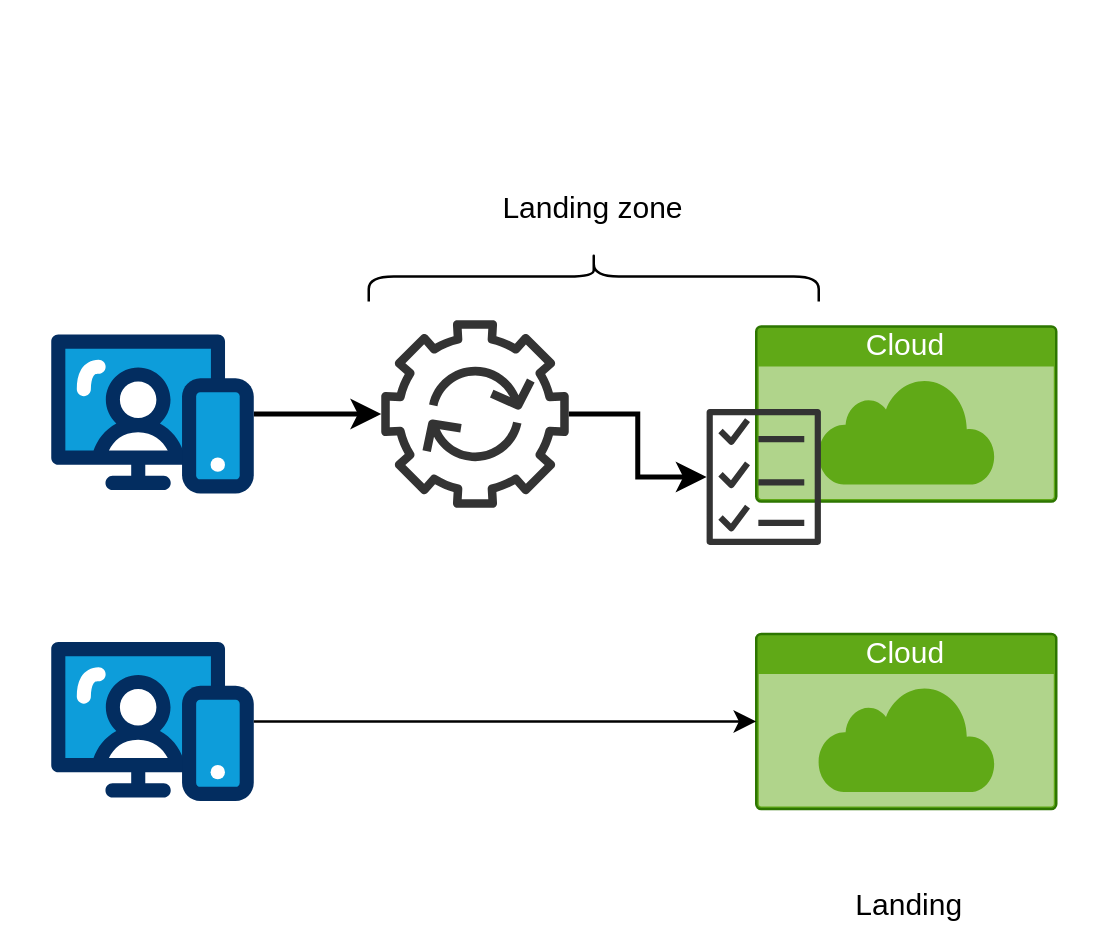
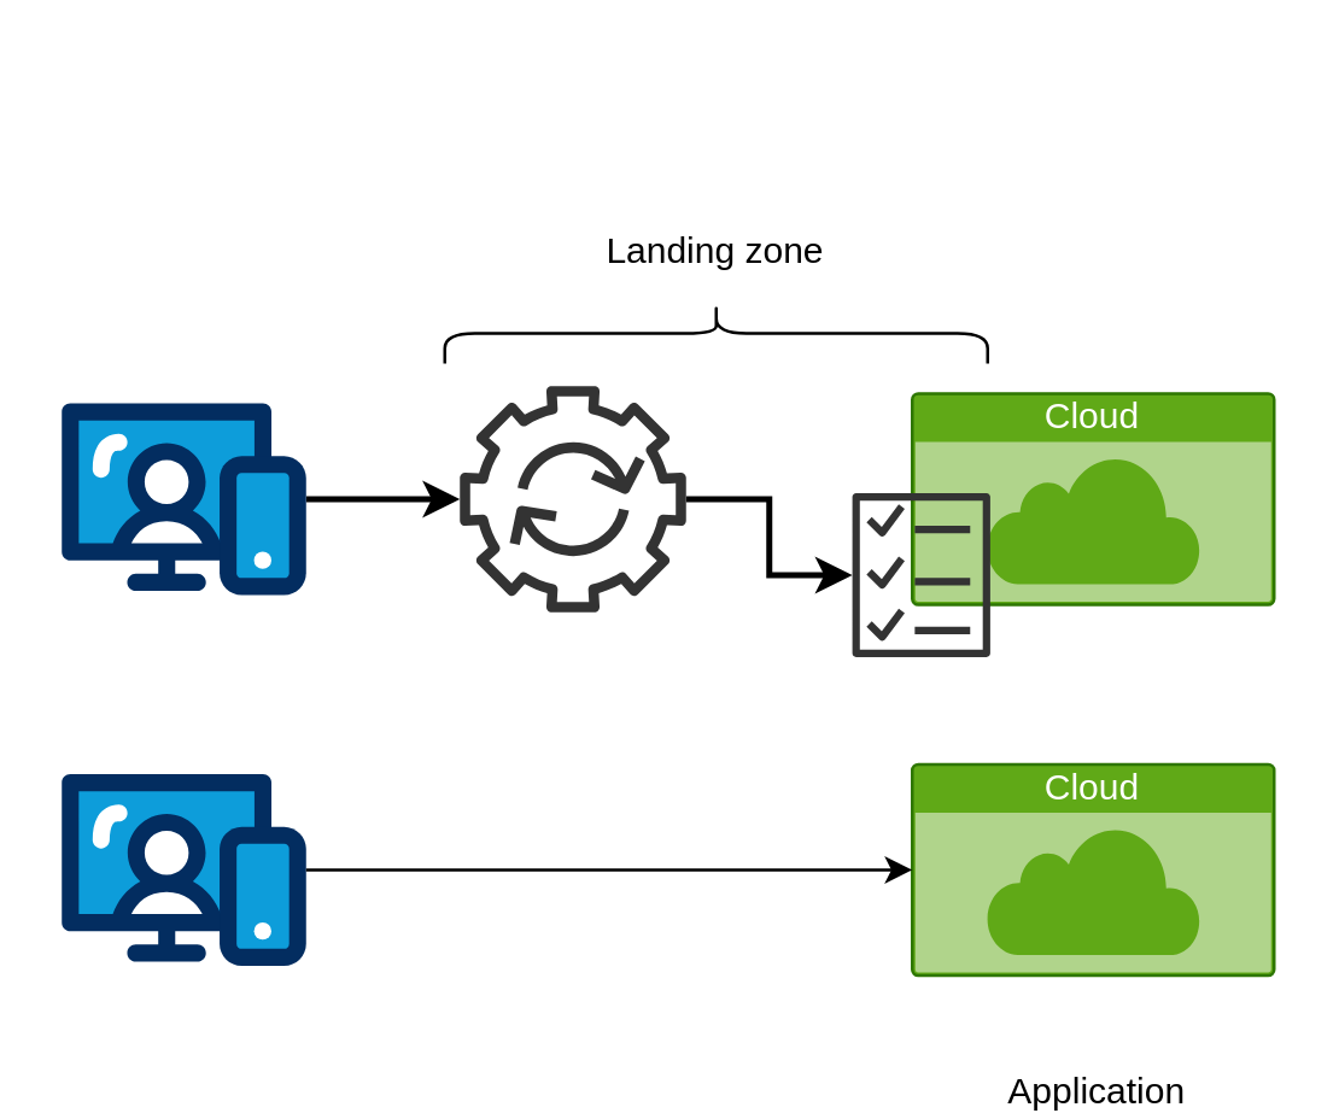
- <mxCell id="9" value="Landing" style="shape=image;html=1;verticalAlign=top;verticalLabelPosition=bottom;labelBackgroundColor=#ffffff;imageAspect=0;aspect=fixed;image=https://cdn2.iconfinder.com/data/icons/circle-icons-1/64/browser-128.png;imageBorder=none;imageBackground=none;perimeterSpacing=0;" vertex="1" parent="1"><mxGeometry x="325" y="273" width="75" height="75" as="geometry" /></mxCell>
+ <mxCell id="9" value="Application" style="shape=image;html=1;verticalAlign=top;verticalLabelPosition=bottom;labelBackgroundColor=#ffffff;imageAspect=0;aspect=fixed;image=https://cdn2.iconfinder.com/data/icons/circle-icons-1/64/browser-128.png;imageBorder=none;imageBackground=none;perimeterSpacing=0;" vertex="1" parent="1"><mxGeometry x="325" y="273" width="75" height="75" as="geometry" /></mxCell>
